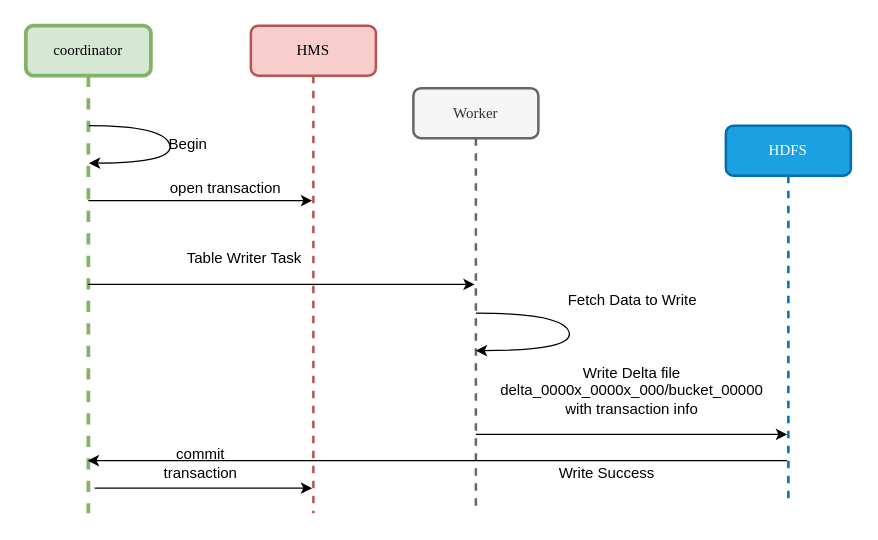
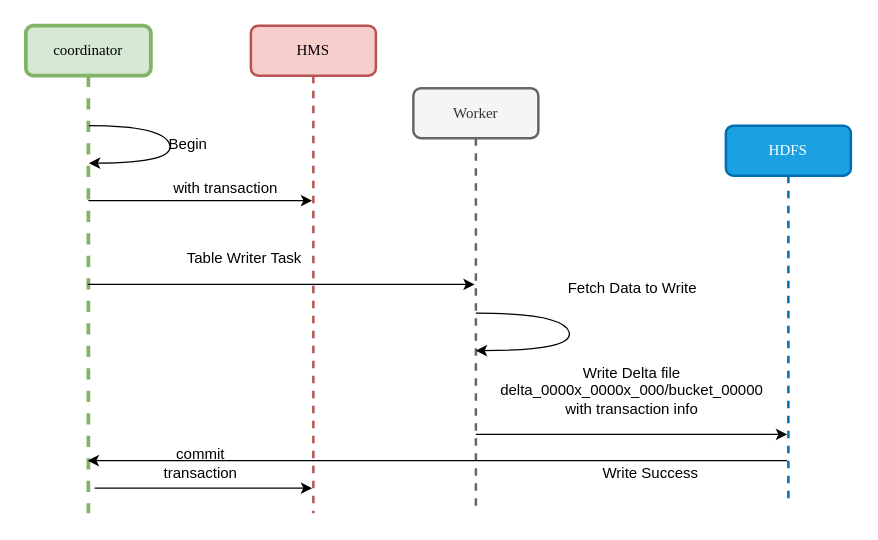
- <mxCell id="9" value="open transaction" style="text;html=1;strokeColor=none;fillColor=none;align=center;verticalAlign=middle;whiteSpace=wrap;rounded=0;" vertex="1" parent="1"><mxGeometry x="120" y="140" width="120" height="20" as="geometry" /></mxCell>
+ <mxCell id="9" value="with transaction" style="text;html=1;strokeColor=none;fillColor=none;align=center;verticalAlign=middle;whiteSpace=wrap;rounded=0;" vertex="1" parent="1"><mxGeometry x="120" y="140" width="120" height="20" as="geometry" /></mxCell>
- <mxCell id="19" value="Fetch Data to Write" style="text;html=1;strokeColor=none;fillColor=none;align=center;verticalAlign=middle;whiteSpace=wrap;rounded=0;" vertex="1" parent="1"><mxGeometry x="449.5" y="230" width="110.5" height="20" as="geometry" /></mxCell>
+ <mxCell id="19" value="Fetch Data to Write" style="text;html=1;strokeColor=none;fillColor=none;align=center;verticalAlign=middle;whiteSpace=wrap;rounded=0;" vertex="1" parent="1"><mxGeometry x="449.5" y="220" width="110.5" height="20" as="geometry" /></mxCell>
- <mxCell id="17" value="Write Success" style="text;html=1;strokeColor=none;fillColor=none;align=center;verticalAlign=middle;whiteSpace=wrap;rounded=0;" vertex="1" parent="1"><mxGeometry x="445" y="368" width="80" height="20" as="geometry" /></mxCell>
+ <mxCell id="17" value="Write Success" style="text;html=1;strokeColor=none;fillColor=none;align=center;verticalAlign=middle;whiteSpace=wrap;rounded=0;" vertex="1" parent="1"><mxGeometry x="480" y="368" width="80" height="20" as="geometry" /></mxCell>
